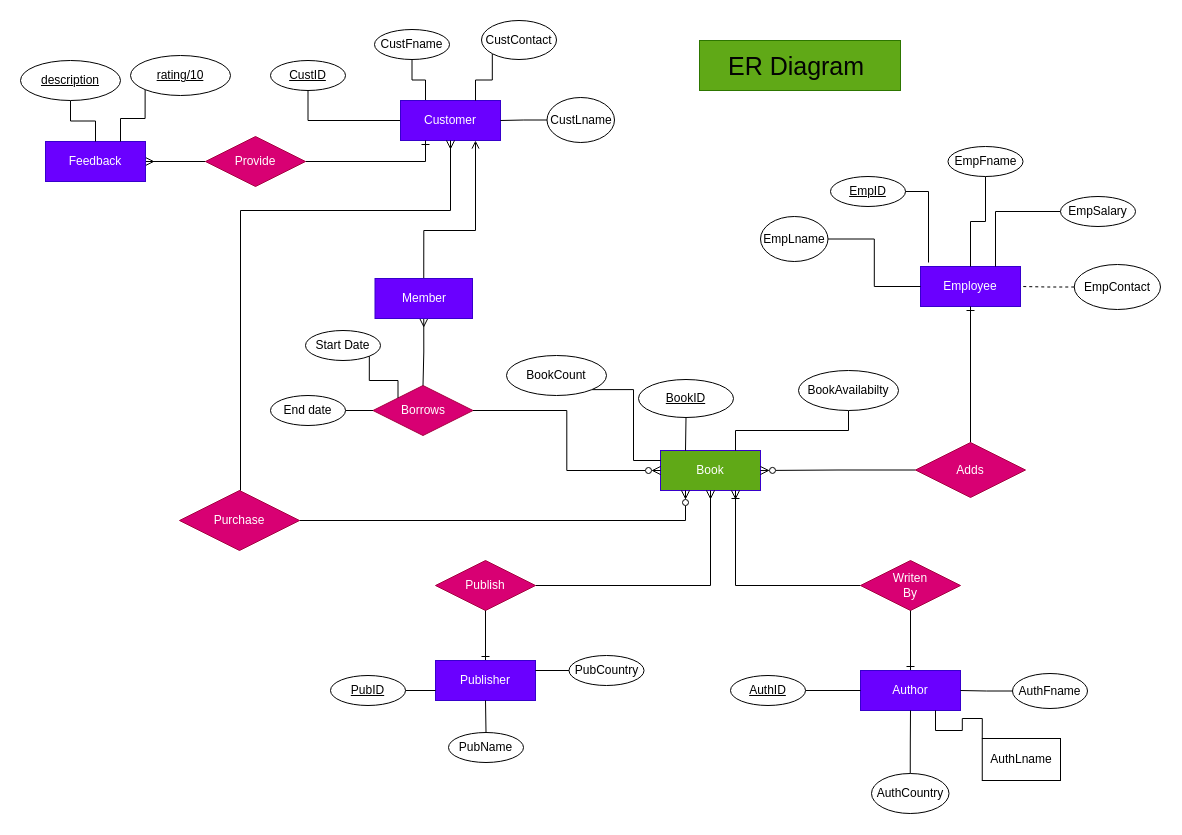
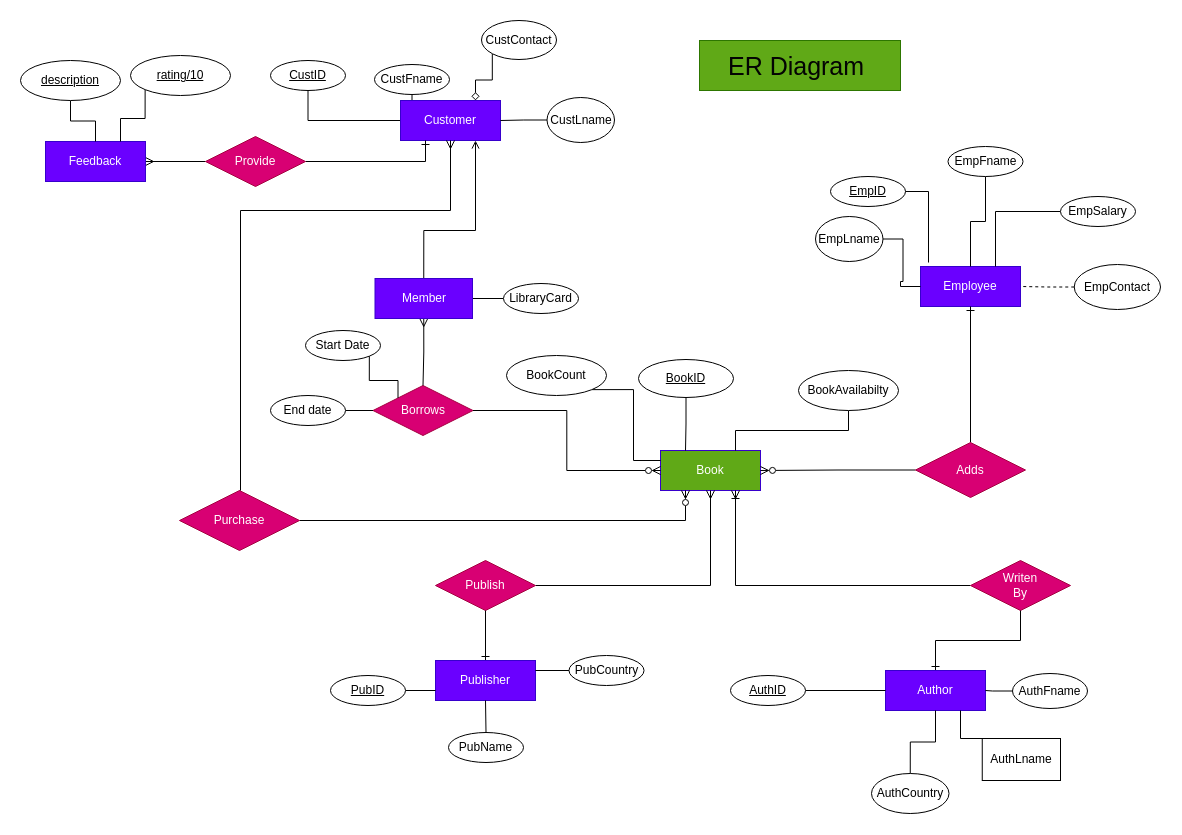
- <mxCell id="5" value="CustFname" style="ellipse;whiteSpace=wrap;html=1;align=center;" parent="1" vertex="1"><mxGeometry x="374" y="29" width="75" height="30" as="geometry" /></mxCell>
+ <mxCell id="5" value="CustFname" style="ellipse;whiteSpace=wrap;html=1;align=center;" parent="1" vertex="1"><mxGeometry x="374" y="64" width="75" height="30" as="geometry" /></mxCell>
- <mxCell id="6" style="edgeStyle=orthogonalEdgeStyle;rounded=0;orthogonalLoop=1;jettySize=auto;html=1;exitX=0;exitY=1;exitDx=0;exitDy=0;entryX=0.75;entryY=0;entryDx=0;entryDy=0;endArrow=none;endFill=0;" parent="1" source="7" target="4" edge="1"><mxGeometry relative="1" as="geometry" /></mxCell>
+ <mxCell id="6" style="edgeStyle=orthogonalEdgeStyle;rounded=0;orthogonalLoop=1;jettySize=auto;html=1;exitX=0;exitY=1;exitDx=0;exitDy=0;entryX=0.75;entryY=0;entryDx=0;entryDy=0;endArrow=diamond;endFill=0;" parent="1" source="7" target="4" edge="1"><mxGeometry relative="1" as="geometry" /></mxCell>
- <mxCell id="67" value="EmpLname" style="ellipse;whiteSpace=wrap;html=1;" parent="1" vertex="1"><mxGeometry x="760" y="216" width="67.5" height="45" as="geometry" /></mxCell>
+ <mxCell id="67" value="EmpLname" style="ellipse;whiteSpace=wrap;html=1;" parent="1" vertex="1"><mxGeometry x="815" y="216" width="67.5" height="45" as="geometry" /></mxCell>
+ <mxCell id="54" style="edgeStyle=orthogonalEdgeStyle;rounded=0;orthogonalLoop=1;jettySize=auto;html=1;exitX=1;exitY=0.5;exitDx=0;exitDy=0;entryX=0;entryY=0.5;entryDx=0;entryDy=0;endArrow=none;endFill=0;" parent="1" source="55" target="59" edge="1"><mxGeometry relative="1" as="geometry" /></mxCell>
+ <mxCell id="59" value="LibraryCard" style="ellipse;whiteSpace=wrap;html=1;align=center;" parent="1" vertex="1"><mxGeometry x="503" y="283" width="75" height="30" as="geometry" /></mxCell>
- <mxCell id="61" value="BookID" style="ellipse;whiteSpace=wrap;html=1;align=center;fontStyle=4;" parent="1" vertex="1"><mxGeometry x="638" y="379" width="95" height="38" as="geometry" /></mxCell>
+ <mxCell id="61" value="BookID" style="ellipse;whiteSpace=wrap;html=1;align=center;fontStyle=4;" parent="1" vertex="1"><mxGeometry x="638" y="359" width="95" height="38" as="geometry" /></mxCell>
- <mxCell id="23" value="Writen&lt;br&gt;By" style="shape=rhombus;perimeter=rhombusPerimeter;whiteSpace=wrap;html=1;align=center;fillColor=#d80073;fontColor=#ffffff;strokeColor=#A50040;" parent="1" vertex="1"><mxGeometry y="560" width="100" height="50" as="geometry" x="860" /></mxCell>
+ <mxCell id="23" value="Writen&lt;br&gt;By" style="shape=rhombus;perimeter=rhombusPerimeter;whiteSpace=wrap;html=1;align=center;fillColor=#d80073;fontColor=#ffffff;strokeColor=#A50040;" parent="1" vertex="1"><mxGeometry x="970" y="560" width="100" height="50" as="geometry" /></mxCell>
- <mxCell id="29" value="Author" style="whiteSpace=wrap;html=1;align=center;fillColor=#6a00ff;fontColor=#ffffff;strokeColor=#3700CC;" parent="1" vertex="1"><mxGeometry y="670" width="100" height="40" as="geometry" x="860" /></mxCell>
+ <mxCell id="29" value="Author" style="whiteSpace=wrap;html=1;align=center;fillColor=#6a00ff;fontColor=#ffffff;strokeColor=#3700CC;" parent="1" vertex="1"><mxGeometry x="885" y="670" width="100" height="40" as="geometry" /></mxCell>
